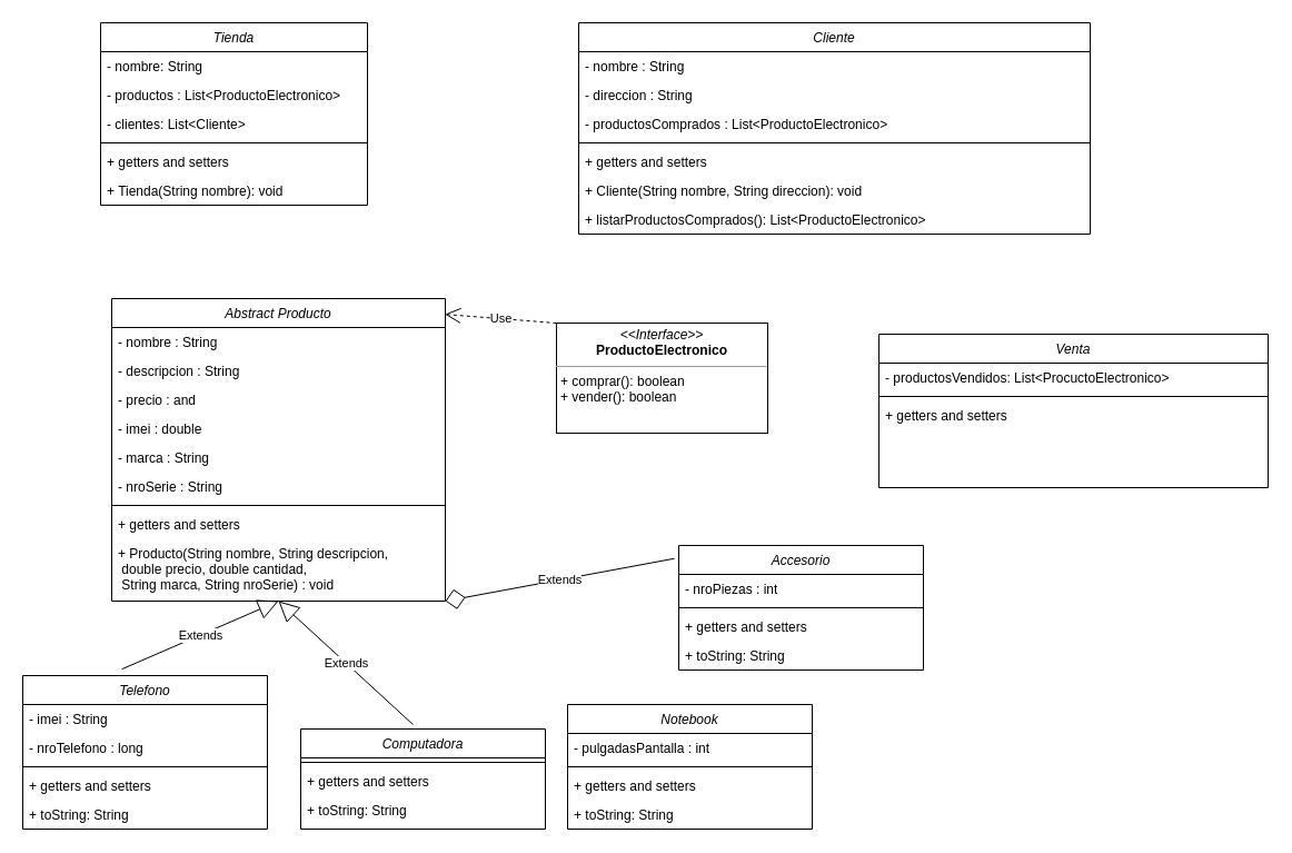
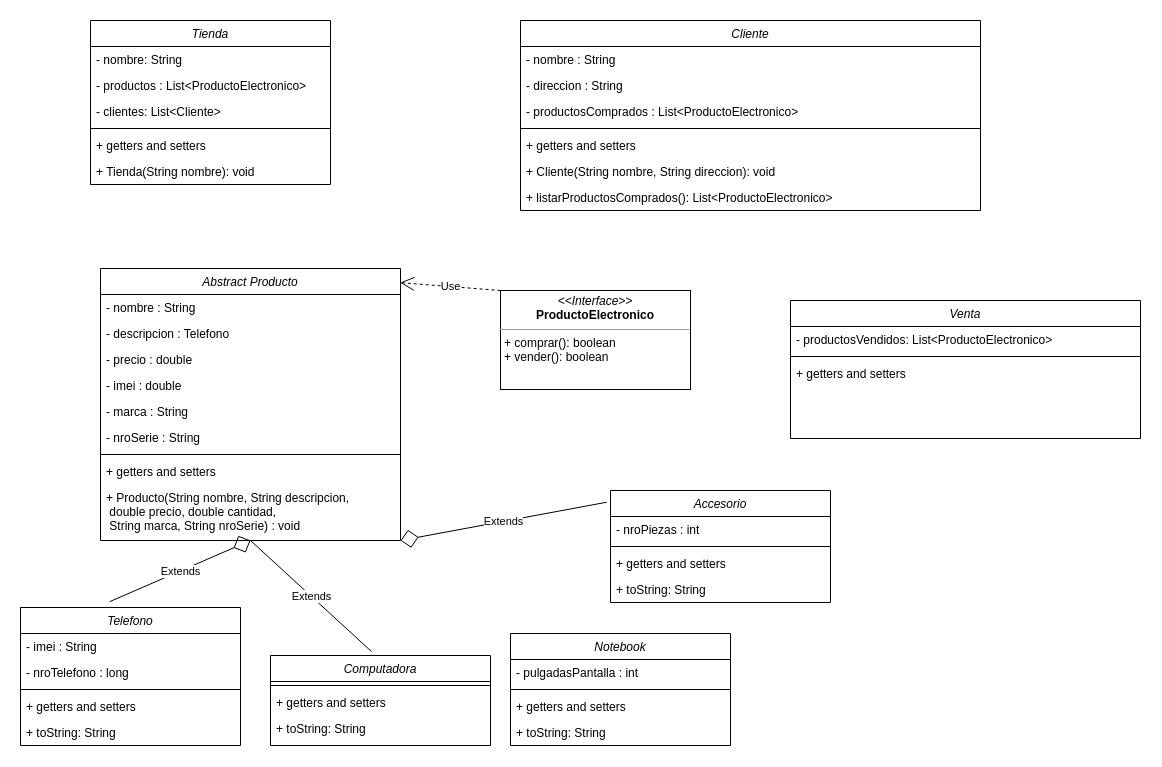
- <mxCell id="4" value="- descripcion : String" style="text;align=left;verticalAlign=top;spacingLeft=4;spacingRight=4;overflow=hidden;rotatable=0;points=[[0,0.5],[1,0.5]];portConstraint=eastwest;rounded=0;shadow=0;html=0;" vertex="1" parent="2"><mxGeometry y="52" width="300" height="26" as="geometry" /></mxCell>
+ <mxCell id="4" value="- descripcion : Telefono" style="text;align=left;verticalAlign=top;spacingLeft=4;spacingRight=4;overflow=hidden;rotatable=0;points=[[0,0.5],[1,0.5]];portConstraint=eastwest;rounded=0;shadow=0;html=0;" vertex="1" parent="2"><mxGeometry y="52" width="300" height="26" as="geometry" /></mxCell>
- <mxCell id="28" value="- productosVendidos: List&amp;lt;ProcuctoElectronico&amp;gt;" style="text;strokeColor=none;fillColor=none;align=left;verticalAlign=top;spacingLeft=4;spacingRight=4;overflow=hidden;rotatable=0;points=[[0,0.5],[1,0.5]];portConstraint=eastwest;whiteSpace=wrap;html=1;" vertex="1" parent="27"><mxGeometry y="26" width="350" height="26" as="geometry" /></mxCell>
+ <mxCell id="28" value="- productosVendidos: List&amp;lt;ProductoElectronico&amp;gt;" style="text;strokeColor=none;fillColor=none;align=left;verticalAlign=top;spacingLeft=4;spacingRight=4;overflow=hidden;rotatable=0;points=[[0,0.5],[1,0.5]];portConstraint=eastwest;whiteSpace=wrap;html=1;" vertex="1" parent="27"><mxGeometry y="26" width="350" height="26" as="geometry" /></mxCell>
- <mxCell id="5" value="- precio : and" style="text;align=left;verticalAlign=top;spacingLeft=4;spacingRight=4;overflow=hidden;rotatable=0;points=[[0,0.5],[1,0.5]];portConstraint=eastwest;rounded=0;shadow=0;html=0;" vertex="1" parent="2"><mxGeometry y="78" width="300" height="26" as="geometry" /></mxCell>
+ <mxCell id="5" value="- precio : double" style="text;align=left;verticalAlign=top;spacingLeft=4;spacingRight=4;overflow=hidden;rotatable=0;points=[[0,0.5],[1,0.5]];portConstraint=eastwest;rounded=0;shadow=0;html=0;" vertex="1" parent="2"><mxGeometry y="78" width="300" height="26" as="geometry" /></mxCell>
- <mxCell id="42" value="Extends" style="endArrow=block;endSize=16;endFill=0;html=1;rounded=0;exitX=0.405;exitY=-0.042;exitDx=0;exitDy=0;exitPerimeter=0;entryX=0.5;entryY=1;entryDx=0;entryDy=0;" edge="1" parent="1" source="31" target="2"><mxGeometry width="160" relative="1" as="geometry"><mxPoint x="380" y="470" as="sourcePoint" /><mxPoint x="540" y="470" as="targetPoint" /></mxGeometry></mxCell>
+ <mxCell id="42" value="Extends" style="endArrow=diamond;endSize=16;endFill=0;html=1;rounded=0;exitX=0.405;exitY=-0.042;exitDx=0;exitDy=0;exitPerimeter=0;entryX=0.5;entryY=1;entryDx=0;entryDy=0;" edge="1" parent="1" source="31" target="2"><mxGeometry width="160" relative="1" as="geometry"><mxPoint x="380" y="470" as="sourcePoint" /><mxPoint x="540" y="470" as="targetPoint" /></mxGeometry></mxCell>
- <mxCell id="41" value="Extends" style="endArrow=block;endSize=16;endFill=0;html=1;rounded=0;exitX=0.459;exitY=-0.044;exitDx=0;exitDy=0;exitPerimeter=0;entryX=0.5;entryY=1;entryDx=0;entryDy=0;" edge="1" parent="1" source="37" target="2"><mxGeometry width="160" relative="1" as="geometry"><mxPoint x="384.06" y="650.02" as="sourcePoint" /><mxPoint x="330" y="482" as="targetPoint" /></mxGeometry></mxCell>
+ <mxCell id="41" value="Extends" style="endArrow=none;endSize=16;endFill=0;html=1;rounded=0;exitX=0.459;exitY=-0.044;exitDx=0;exitDy=0;exitPerimeter=0;entryX=0.5;entryY=1;entryDx=0;entryDy=0;" edge="1" parent="1" source="37" target="2"><mxGeometry width="160" relative="1" as="geometry"><mxPoint x="384.06" y="650.02" as="sourcePoint" /><mxPoint x="330" y="482" as="targetPoint" /></mxGeometry></mxCell>
